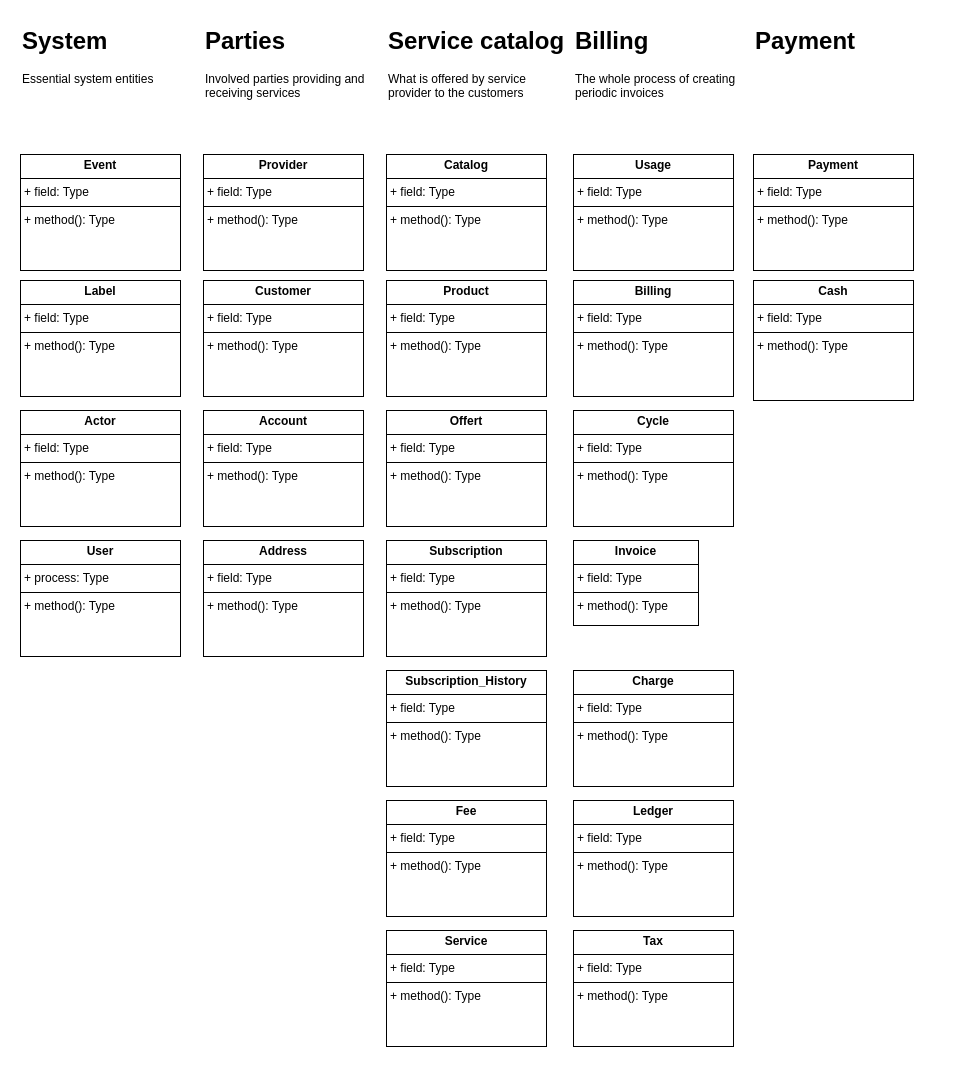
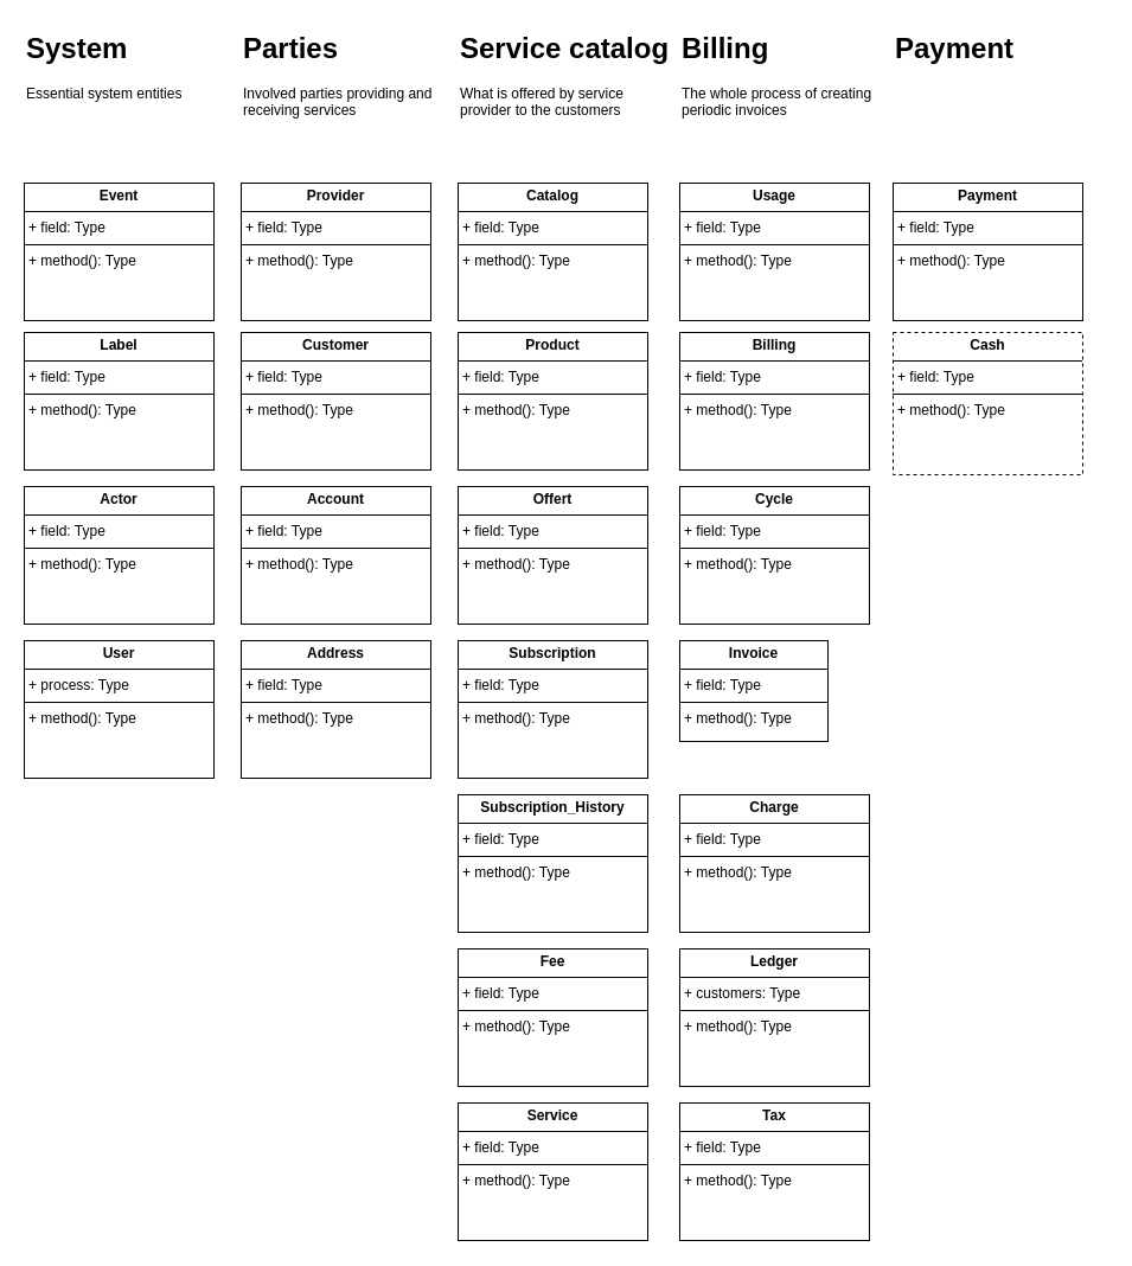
- <mxCell id="19" value="&lt;p style=&quot;margin:0px;margin-top:4px;text-align:center;&quot;&gt;&lt;b&gt;Cash&lt;/b&gt;&lt;/p&gt;&lt;hr size=&quot;1&quot; style=&quot;border-style:solid;&quot;&gt;&lt;p style=&quot;margin:0px;margin-left:4px;&quot;&gt;+ field: Type&lt;/p&gt;&lt;hr size=&quot;1&quot; style=&quot;border-style:solid;&quot;&gt;&lt;p style=&quot;margin:0px;margin-left:4px;&quot;&gt;+ method(): Type&lt;/p&gt;" style="verticalAlign=top;align=left;overflow=fill;html=1;whiteSpace=wrap;" parent="1" vertex="1"><mxGeometry x="753" y="280" width="160" height="120" as="geometry" /></mxCell>
+ <mxCell id="19" value="&lt;p style=&quot;margin:0px;margin-top:4px;text-align:center;&quot;&gt;&lt;b&gt;Cash&lt;/b&gt;&lt;/p&gt;&lt;hr size=&quot;1&quot; style=&quot;border-style:solid;&quot;&gt;&lt;p style=&quot;margin:0px;margin-left:4px;&quot;&gt;+ field: Type&lt;/p&gt;&lt;hr size=&quot;1&quot; style=&quot;border-style:solid;&quot;&gt;&lt;p style=&quot;margin:0px;margin-left:4px;&quot;&gt;+ method(): Type&lt;/p&gt;" style="verticalAlign=top;align=left;overflow=fill;html=1;whiteSpace=wrap;dashed=1;" parent="1" vertex="1"><mxGeometry x="753" y="280" width="160" height="120" as="geometry" /></mxCell>
- <mxCell id="16" value="&lt;p style=&quot;margin:0px;margin-top:4px;text-align:center;&quot;&gt;&lt;b&gt;Ledger&lt;/b&gt;&lt;/p&gt;&lt;hr size=&quot;1&quot; style=&quot;border-style:solid;&quot;&gt;&lt;p style=&quot;margin:0px;margin-left:4px;&quot;&gt;+ field: Type&lt;/p&gt;&lt;hr size=&quot;1&quot; style=&quot;border-style:solid;&quot;&gt;&lt;p style=&quot;margin:0px;margin-left:4px;&quot;&gt;+ method(): Type&lt;/p&gt;" style="verticalAlign=top;align=left;overflow=fill;html=1;whiteSpace=wrap;" parent="1" vertex="1"><mxGeometry x="573" y="800" width="160" height="116" as="geometry" /></mxCell>
+ <mxCell id="16" value="&lt;p style=&quot;margin:0px;margin-top:4px;text-align:center;&quot;&gt;&lt;b&gt;Ledger&lt;/b&gt;&lt;/p&gt;&lt;hr size=&quot;1&quot; style=&quot;border-style:solid;&quot;&gt;&lt;p style=&quot;margin:0px;margin-left:4px;&quot;&gt;+ customers: Type&lt;/p&gt;&lt;hr size=&quot;1&quot; style=&quot;border-style:solid;&quot;&gt;&lt;p style=&quot;margin:0px;margin-left:4px;&quot;&gt;+ method(): Type&lt;/p&gt;" style="verticalAlign=top;align=left;overflow=fill;html=1;whiteSpace=wrap;" parent="1" vertex="1"><mxGeometry x="573" y="800" width="160" height="116" as="geometry" /></mxCell>
